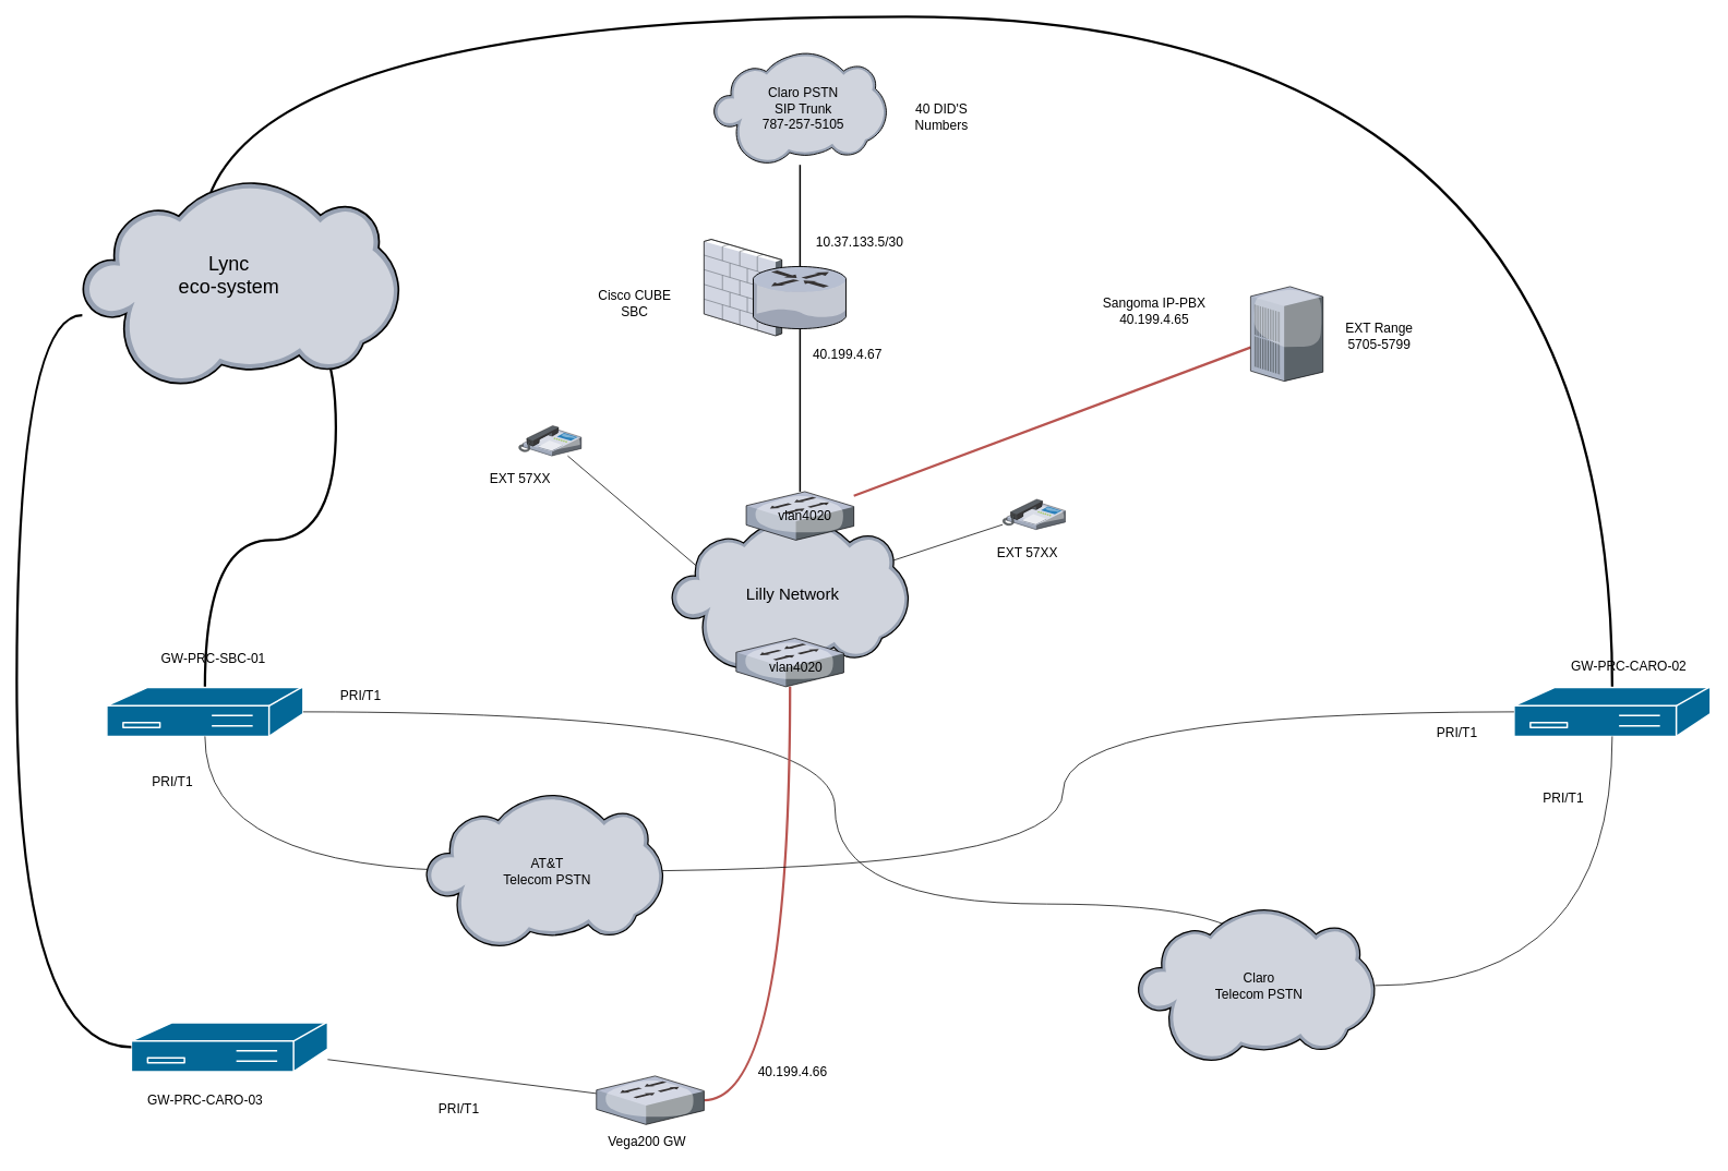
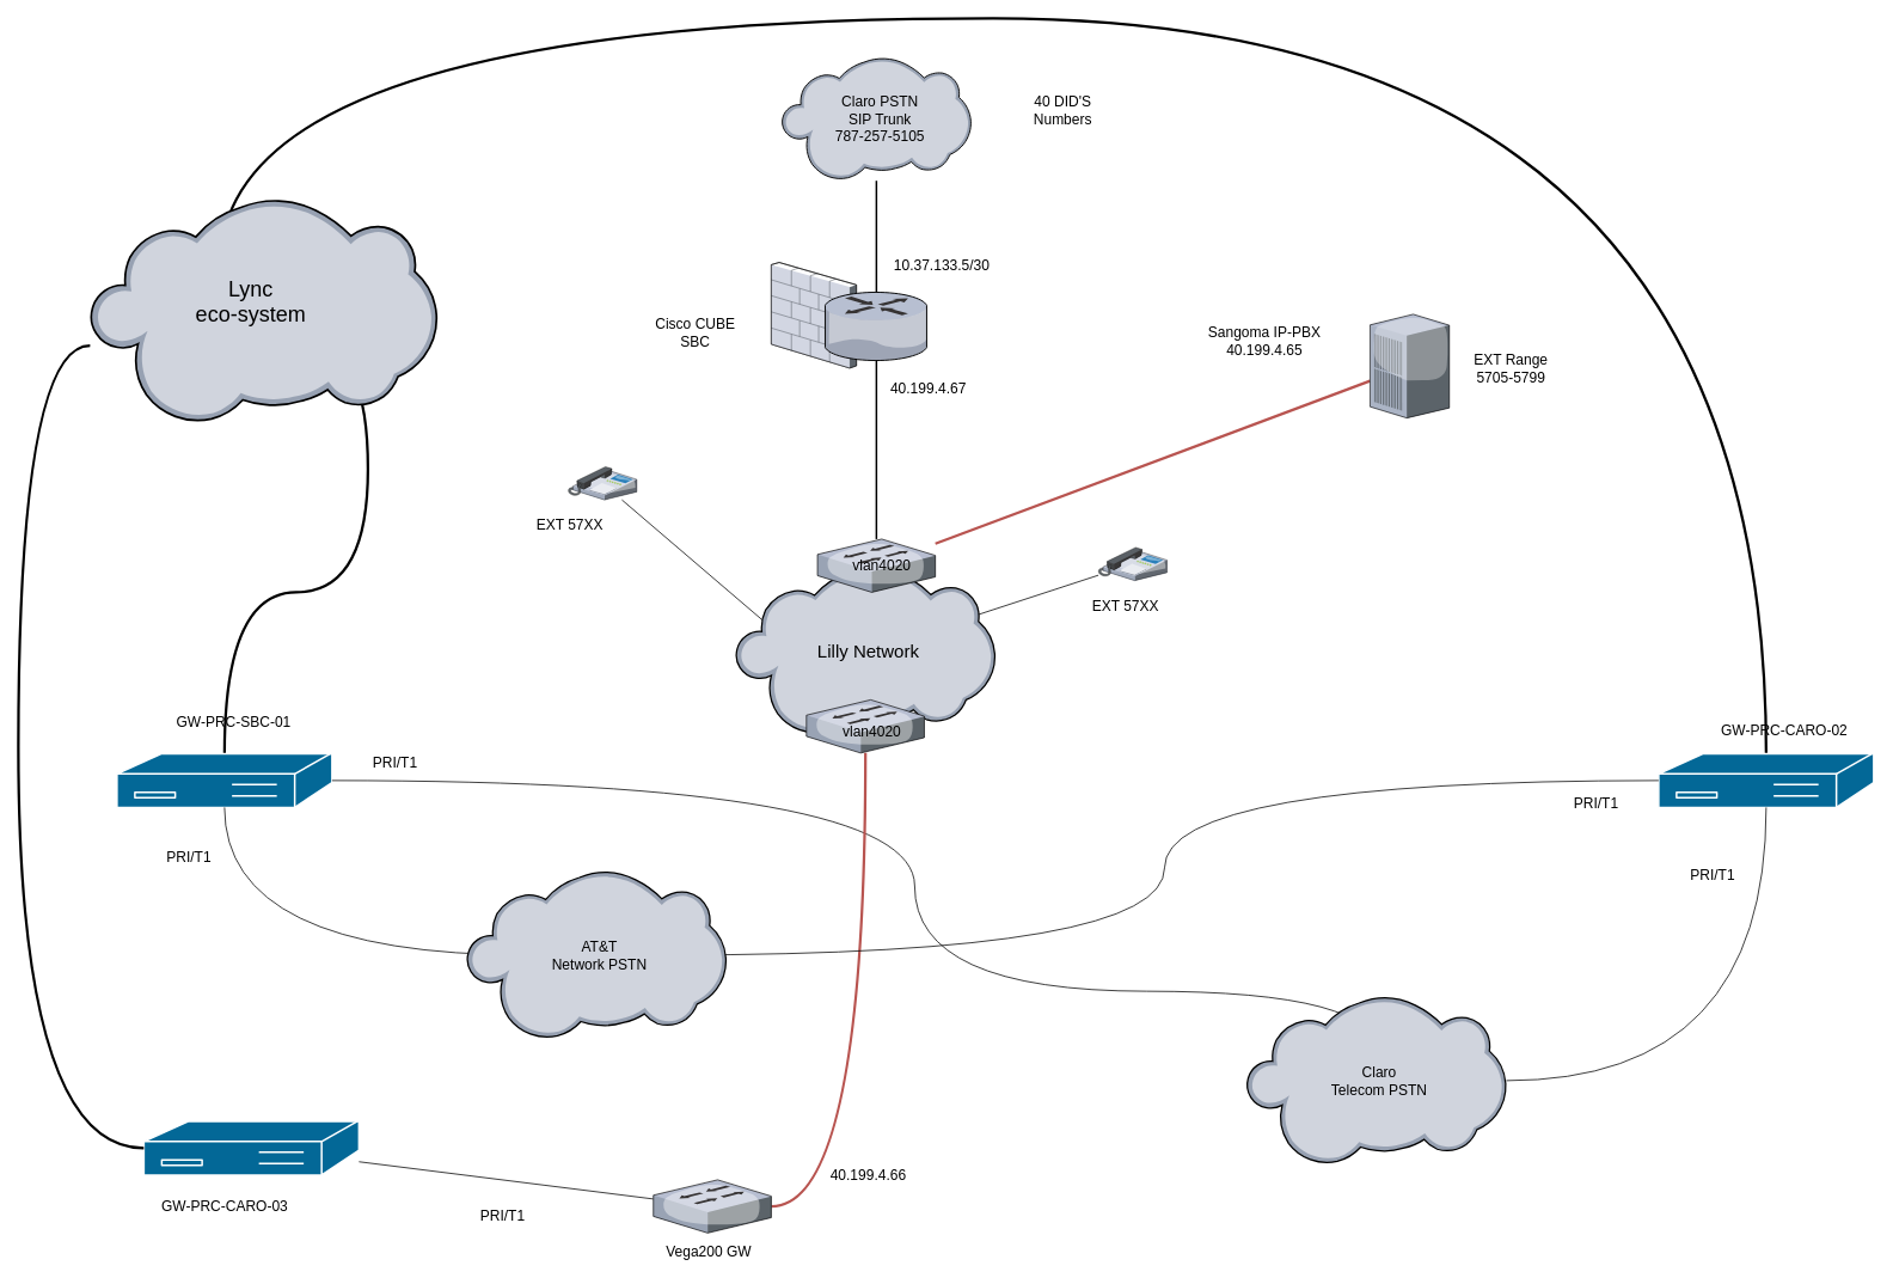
- <mxCell id="25" value="&lt;div&gt;40 DID'S&lt;/div&gt;&lt;div&gt;Numbers&lt;br&gt;&lt;/div&gt;" style="text;html=1;resizable=0;autosize=1;align=center;verticalAlign=middle;points=[];fillColor=none;strokeColor=none;rounded=0;fontSize=16;" vertex="1" parent="1"><mxGeometry x="1100" y="112.05" width="100" height="60" as="geometry" /></mxCell>
+ <mxCell id="25" value="&lt;div&gt;40 DID'S&lt;/div&gt;&lt;div&gt;Numbers&lt;br&gt;&lt;/div&gt;" style="text;html=1;resizable=0;autosize=1;align=center;verticalAlign=middle;points=[];fillColor=none;strokeColor=none;rounded=0;fontSize=16;" vertex="1" parent="1"><mxGeometry x="1135" y="92.05" width="100" height="60" as="geometry" /></mxCell>
- <mxCell id="44" value="&lt;div&gt;AT&amp;amp;T&lt;br&gt;&lt;/div&gt;&lt;div&gt;Telecom PSTN&lt;br&gt;&lt;/div&gt;" style="text;html=1;align=center;verticalAlign=middle;resizable=0;points=[];autosize=1;fontSize=16;" vertex="1" parent="42"><mxGeometry x="67.504" y="64.627" width="160" height="60" as="geometry" /></mxCell>
+ <mxCell id="44" value="&lt;div&gt;AT&amp;amp;T&lt;br&gt;&lt;/div&gt;&lt;div&gt;Network PSTN&lt;br&gt;&lt;/div&gt;" style="text;html=1;align=center;verticalAlign=middle;resizable=0;points=[];autosize=1;fontSize=16;" vertex="1" parent="42"><mxGeometry x="67.504" y="64.627" width="160" height="60" as="geometry" /></mxCell>
